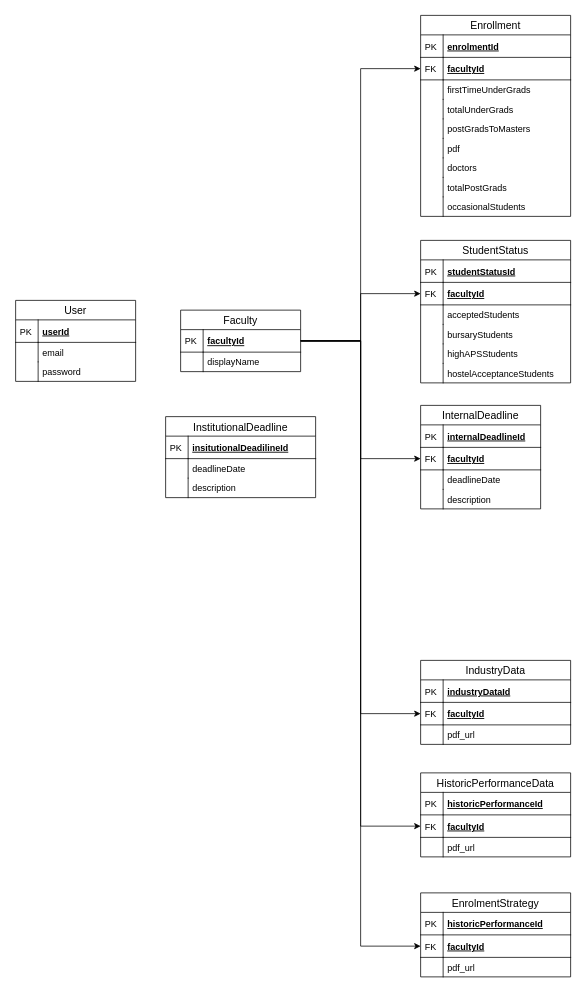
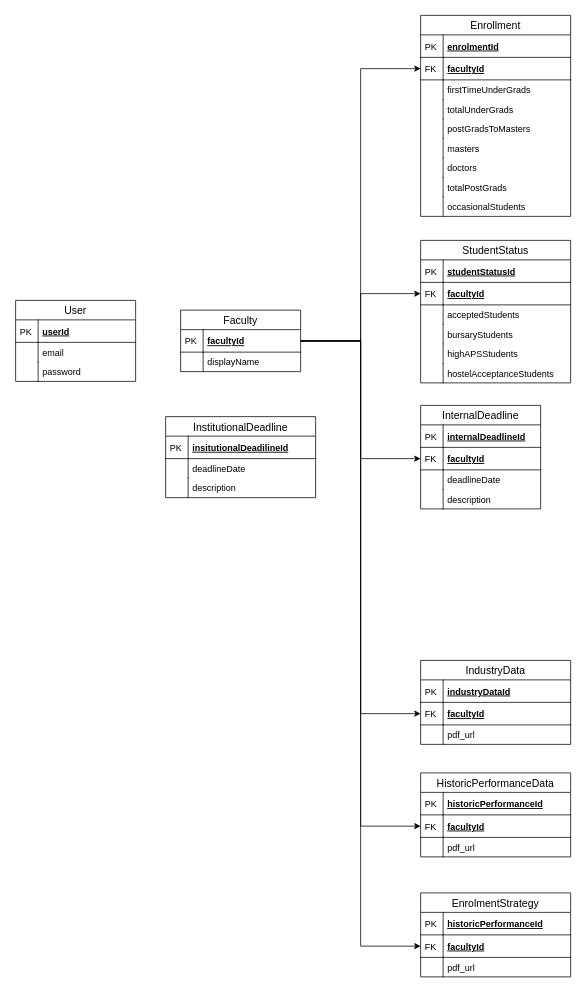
- <mxCell id="18" value="pdf" style="shape=partialRectangle;top=0;left=0;right=0;bottom=0;align=left;verticalAlign=top;fillColor=none;spacingLeft=34;spacingRight=4;overflow=hidden;rotatable=0;points=[[0,0.5],[1,0.5]];portConstraint=eastwest;dropTarget=0;fontSize=12;" vertex="1" parent="7"><mxGeometry y="164" width="200" height="26" as="geometry" /></mxCell>
+ <mxCell id="18" value="masters" style="shape=partialRectangle;top=0;left=0;right=0;bottom=0;align=left;verticalAlign=top;fillColor=none;spacingLeft=34;spacingRight=4;overflow=hidden;rotatable=0;points=[[0,0.5],[1,0.5]];portConstraint=eastwest;dropTarget=0;fontSize=12;" vertex="1" parent="7"><mxGeometry y="164" width="200" height="26" as="geometry" /></mxCell>
